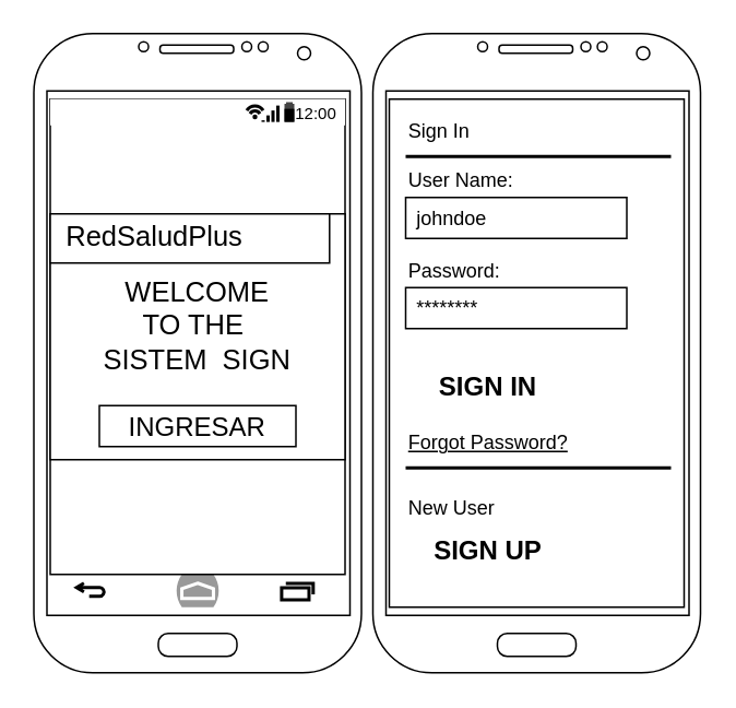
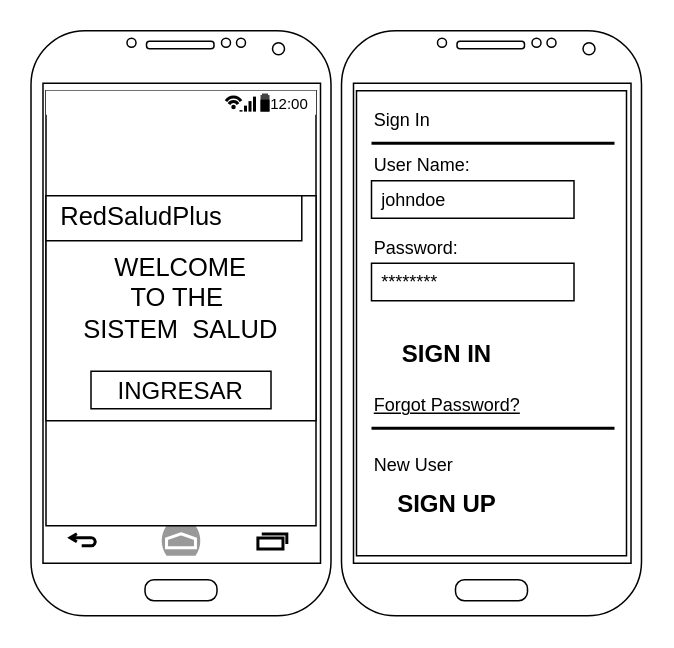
- <mxCell id="6" value="&lt;font style=&quot;vertical-align: inherit;&quot;&gt;&lt;font style=&quot;vertical-align: inherit;&quot;&gt;WELCOME&lt;/font&gt;&lt;/font&gt;&lt;div&gt;&lt;font style=&quot;vertical-align: inherit;&quot;&gt;&lt;font style=&quot;vertical-align: inherit;&quot;&gt;&lt;font style=&quot;vertical-align: inherit;&quot;&gt;&lt;font style=&quot;vertical-align: inherit;&quot;&gt;TO THE&amp;nbsp;&lt;/font&gt;&lt;/font&gt;&lt;/font&gt;&lt;/font&gt;&lt;/div&gt;&lt;div&gt;&lt;font style=&quot;vertical-align: inherit;&quot;&gt;&lt;font style=&quot;vertical-align: inherit;&quot;&gt;&lt;font style=&quot;vertical-align: inherit;&quot;&gt;&lt;font style=&quot;vertical-align: inherit;&quot;&gt;&lt;font style=&quot;vertical-align: inherit;&quot;&gt;&lt;font style=&quot;vertical-align: inherit;&quot;&gt;SISTEM&amp;nbsp; SIGN&lt;/font&gt;&lt;/font&gt;&lt;/font&gt;&lt;/font&gt;&lt;/font&gt;&lt;/font&gt;&lt;/div&gt;" style="strokeWidth=1;shadow=0;dashed=0;align=center;html=1;shape=mxgraph.mockup.containers.rrect;rSize=0;fontSize=17;verticalAlign=top;whiteSpace=wrap;spacingTop=32;labelBackgroundColor=none;" vertex="1" parent="1"><mxGeometry x="30" y="130" width="180" height="150" as="geometry" /></mxCell>
+ <mxCell id="6" value="&lt;font style=&quot;vertical-align: inherit;&quot;&gt;&lt;font style=&quot;vertical-align: inherit;&quot;&gt;WELCOME&lt;/font&gt;&lt;/font&gt;&lt;div&gt;&lt;font style=&quot;vertical-align: inherit;&quot;&gt;&lt;font style=&quot;vertical-align: inherit;&quot;&gt;&lt;font style=&quot;vertical-align: inherit;&quot;&gt;&lt;font style=&quot;vertical-align: inherit;&quot;&gt;TO THE&amp;nbsp;&lt;/font&gt;&lt;/font&gt;&lt;/font&gt;&lt;/font&gt;&lt;/div&gt;&lt;div&gt;&lt;font style=&quot;vertical-align: inherit;&quot;&gt;&lt;font style=&quot;vertical-align: inherit;&quot;&gt;&lt;font style=&quot;vertical-align: inherit;&quot;&gt;&lt;font style=&quot;vertical-align: inherit;&quot;&gt;&lt;font style=&quot;vertical-align: inherit;&quot;&gt;&lt;font style=&quot;vertical-align: inherit;&quot;&gt;SISTEM&amp;nbsp; SALUD&lt;/font&gt;&lt;/font&gt;&lt;/font&gt;&lt;/font&gt;&lt;/font&gt;&lt;/font&gt;&lt;/div&gt;" style="strokeWidth=1;shadow=0;dashed=0;align=center;html=1;shape=mxgraph.mockup.containers.rrect;rSize=0;fontSize=17;verticalAlign=top;whiteSpace=wrap;spacingTop=32;labelBackgroundColor=none;" vertex="1" parent="1"><mxGeometry x="30" y="130" width="180" height="150" as="geometry" /></mxCell>
